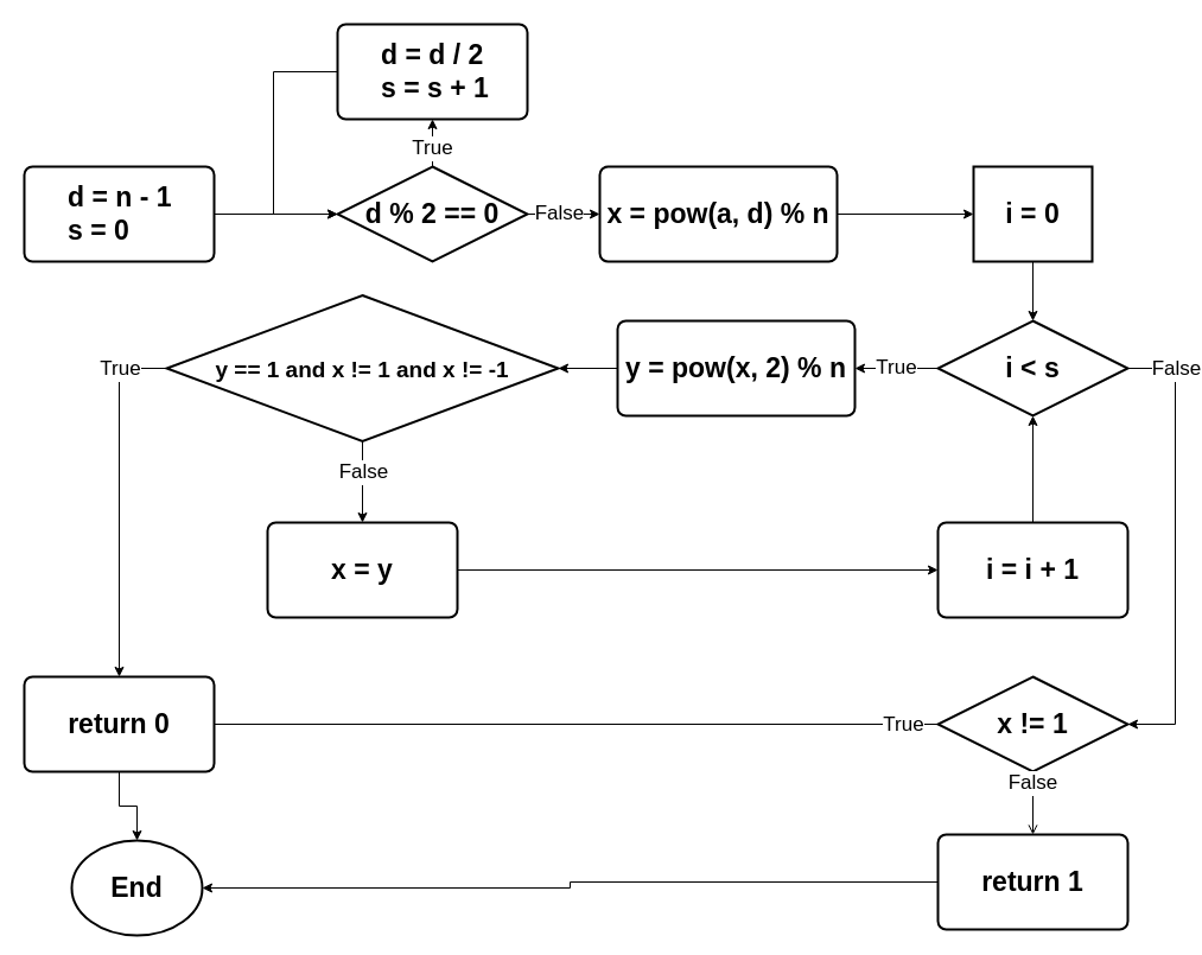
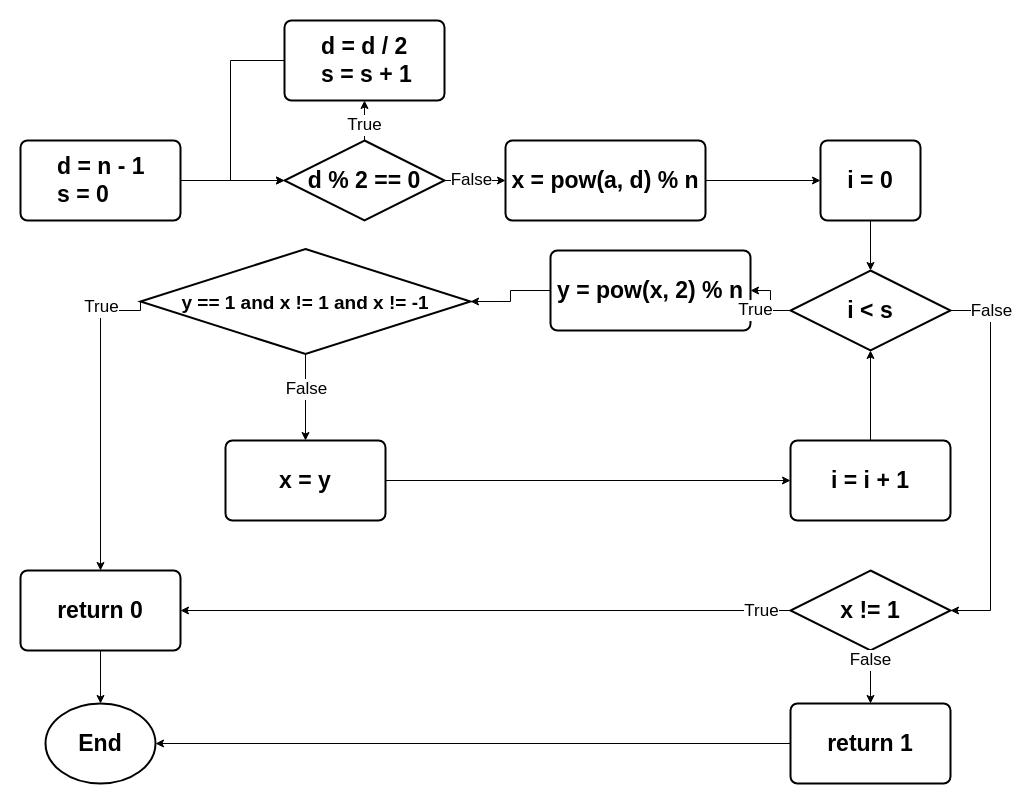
- <mxCell id="7" value="i = 0" style="whiteSpace=wrap;html=1;absoluteArcSize=1;arcSize=14;strokeWidth=2;fontStyle=1;fontSize=23;align=center;spacingLeft=0;rounded=0;" vertex="1" parent="1"><mxGeometry x="820" y="140" width="100" height="80" as="geometry" /></mxCell>
+ <mxCell id="7" value="i = 0" style="rounded=1;whiteSpace=wrap;html=1;absoluteArcSize=1;arcSize=14;strokeWidth=2;fontStyle=1;fontSize=23;align=center;spacingLeft=0;" vertex="1" parent="1"><mxGeometry x="820" y="140" width="100" height="80" as="geometry" /></mxCell>
- <mxCell id="12" value="&lt;font style=&quot;font-size: 19px;&quot;&gt;y == 1 and x != 1 and x != -1&lt;/font&gt;" style="strokeWidth=2;html=1;shape=mxgraph.flowchart.decision;whiteSpace=wrap;fontSize=23;fontStyle=1" vertex="1" parent="1"><mxGeometry x="140" y="248.53" width="330" height="122.94" as="geometry" /></mxCell>
+ <mxCell id="12" value="&lt;font style=&quot;font-size: 19px;&quot;&gt;y == 1 and x != 1 and x != -1&lt;/font&gt;" style="strokeWidth=2;html=1;shape=mxgraph.flowchart.decision;whiteSpace=wrap;fontSize=23;fontStyle=1" vertex="1" parent="1"><mxGeometry x="140" y="248.53" width="330" height="105" as="geometry" /></mxCell>
- <mxCell id="9" value="y = pow(x, 2) % n" style="rounded=1;whiteSpace=wrap;html=1;absoluteArcSize=1;arcSize=14;strokeWidth=2;fontStyle=1;fontSize=23;align=center;spacingLeft=0;" vertex="1" parent="1"><mxGeometry x="520" y="270" width="200" height="80" as="geometry" /></mxCell>
+ <mxCell id="9" value="y = pow(x, 2) % n" style="rounded=1;whiteSpace=wrap;html=1;absoluteArcSize=1;arcSize=14;strokeWidth=2;fontStyle=1;fontSize=23;align=center;spacingLeft=0;" vertex="1" parent="1"><mxGeometry x="550" y="250" width="200" height="80" as="geometry" /></mxCell>
- <mxCell id="23" style="edgeStyle=orthogonalEdgeStyle;rounded=0;orthogonalLoop=1;jettySize=auto;html=1;exitX=0;exitY=0.5;exitDx=0;exitDy=0;exitPerimeter=0;entryX=1;entryY=0.5;entryDx=0;entryDy=0;jumpStyle=arc;jumpSize=15;fontSize=23;endArrow=none;" edge="1" parent="1" source="26" target="14"><mxGeometry relative="1" as="geometry"><mxPoint x="500" y="720" as="targetPoint" /></mxGeometry></mxCell>
+ <mxCell id="23" style="edgeStyle=orthogonalEdgeStyle;rounded=0;orthogonalLoop=1;jettySize=auto;html=1;exitX=0;exitY=0.5;exitDx=0;exitDy=0;exitPerimeter=0;entryX=1;entryY=0.5;entryDx=0;entryDy=0;jumpStyle=arc;jumpSize=15;fontSize=23;" edge="1" parent="1" source="26" target="14"><mxGeometry relative="1" as="geometry"><mxPoint x="500" y="720" as="targetPoint" /></mxGeometry></mxCell>
- <mxCell id="25" value="" style="edgeStyle=orthogonalEdgeStyle;rounded=0;orthogonalLoop=1;jettySize=auto;html=1;endArrow=open;" edge="1" parent="1" source="26" target="39"><mxGeometry relative="1" as="geometry" /></mxCell>
+ <mxCell id="25" value="" style="edgeStyle=orthogonalEdgeStyle;rounded=0;orthogonalLoop=1;jettySize=auto;html=1;" edge="1" parent="1" source="26" target="39"><mxGeometry relative="1" as="geometry" /></mxCell>
- <mxCell id="28" value="End" style="strokeWidth=2;html=1;shape=mxgraph.flowchart.start_2;whiteSpace=wrap;fontSize=23;fontStyle=1" vertex="1" parent="1"><mxGeometry x="60" y="708" width="110" height="80" as="geometry" /></mxCell>
+ <mxCell id="28" value="End" style="strokeWidth=2;html=1;shape=mxgraph.flowchart.start_2;whiteSpace=wrap;fontSize=23;fontStyle=1" vertex="1" parent="1"><mxGeometry x="45" y="703" width="110" height="80" as="geometry" /></mxCell>
